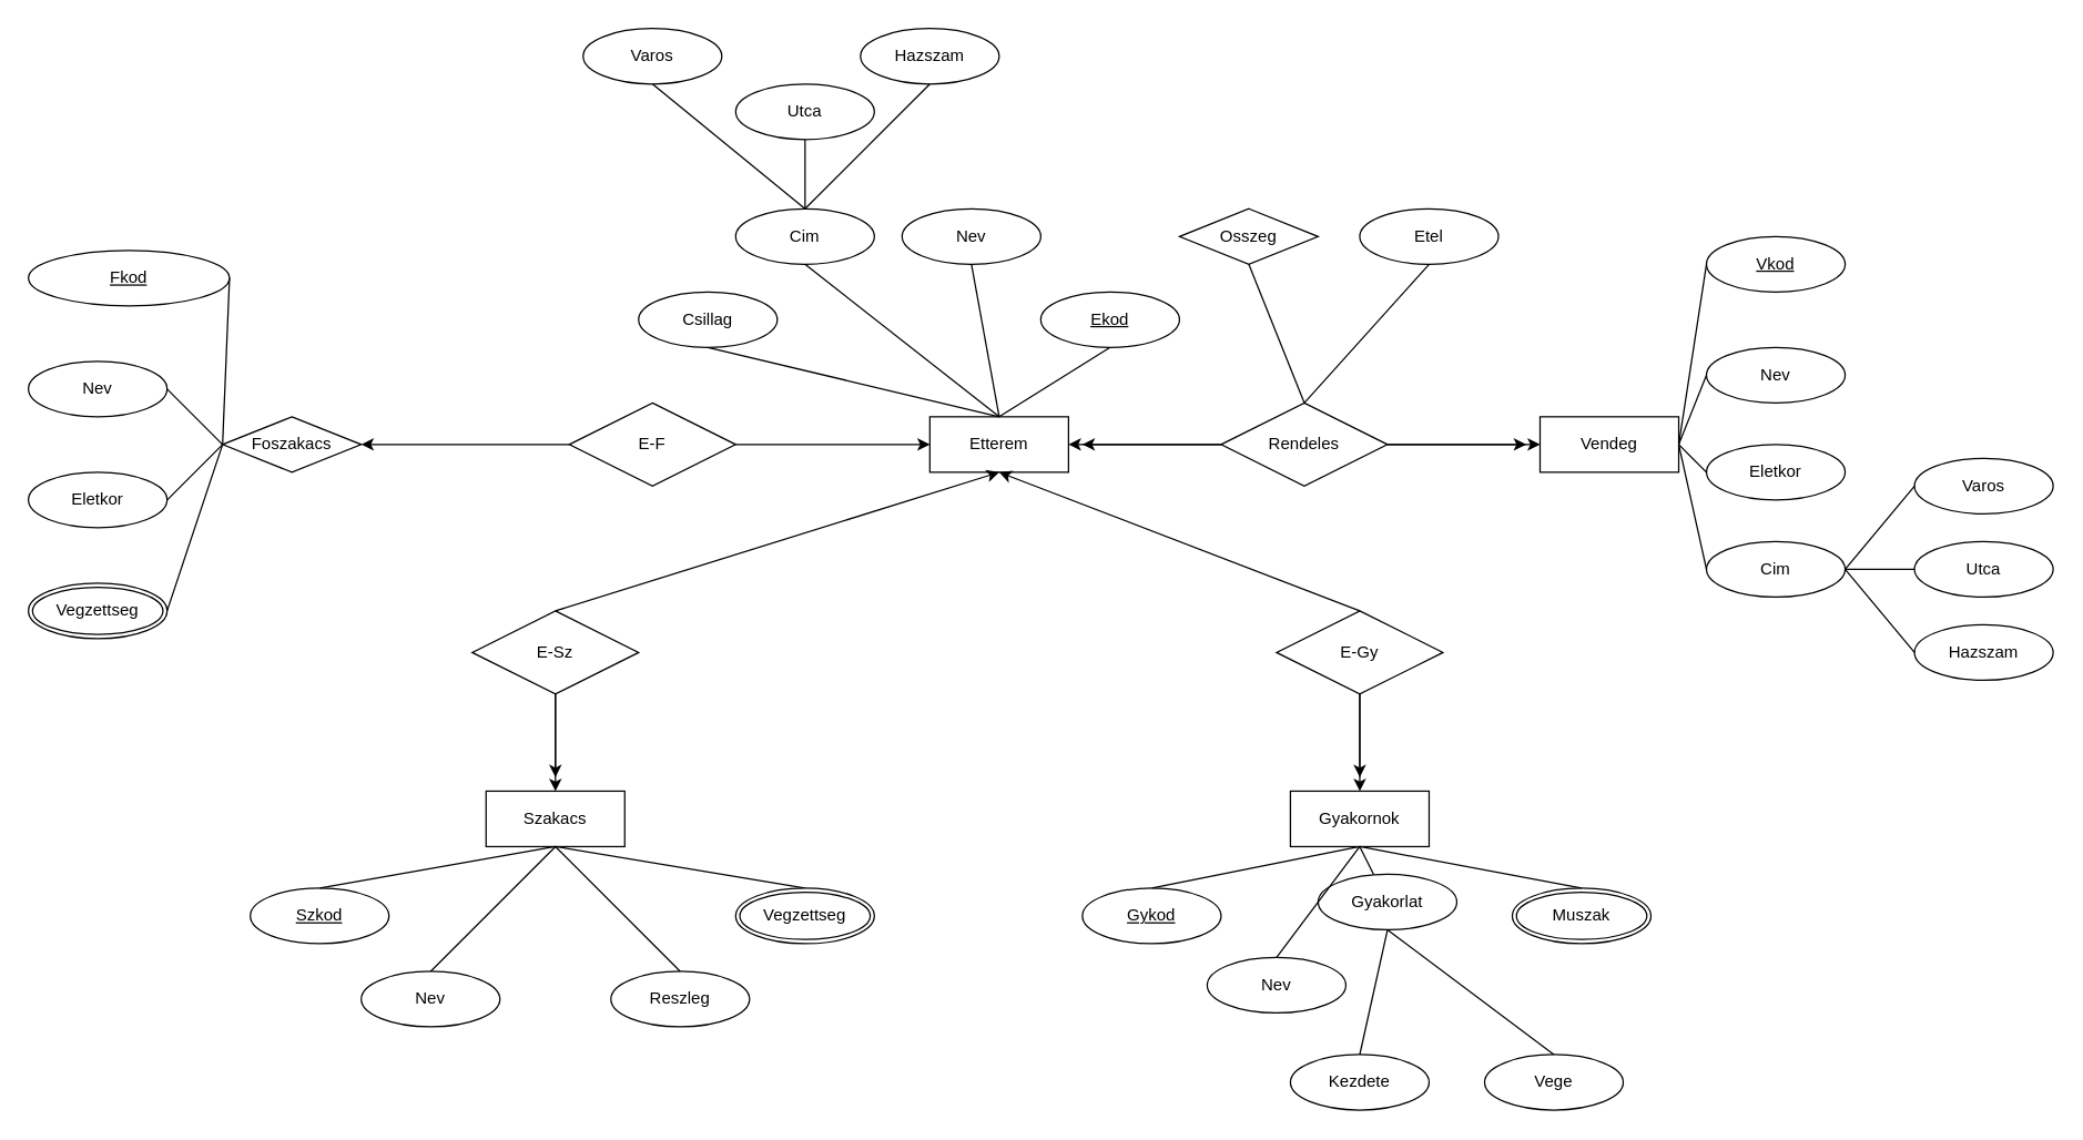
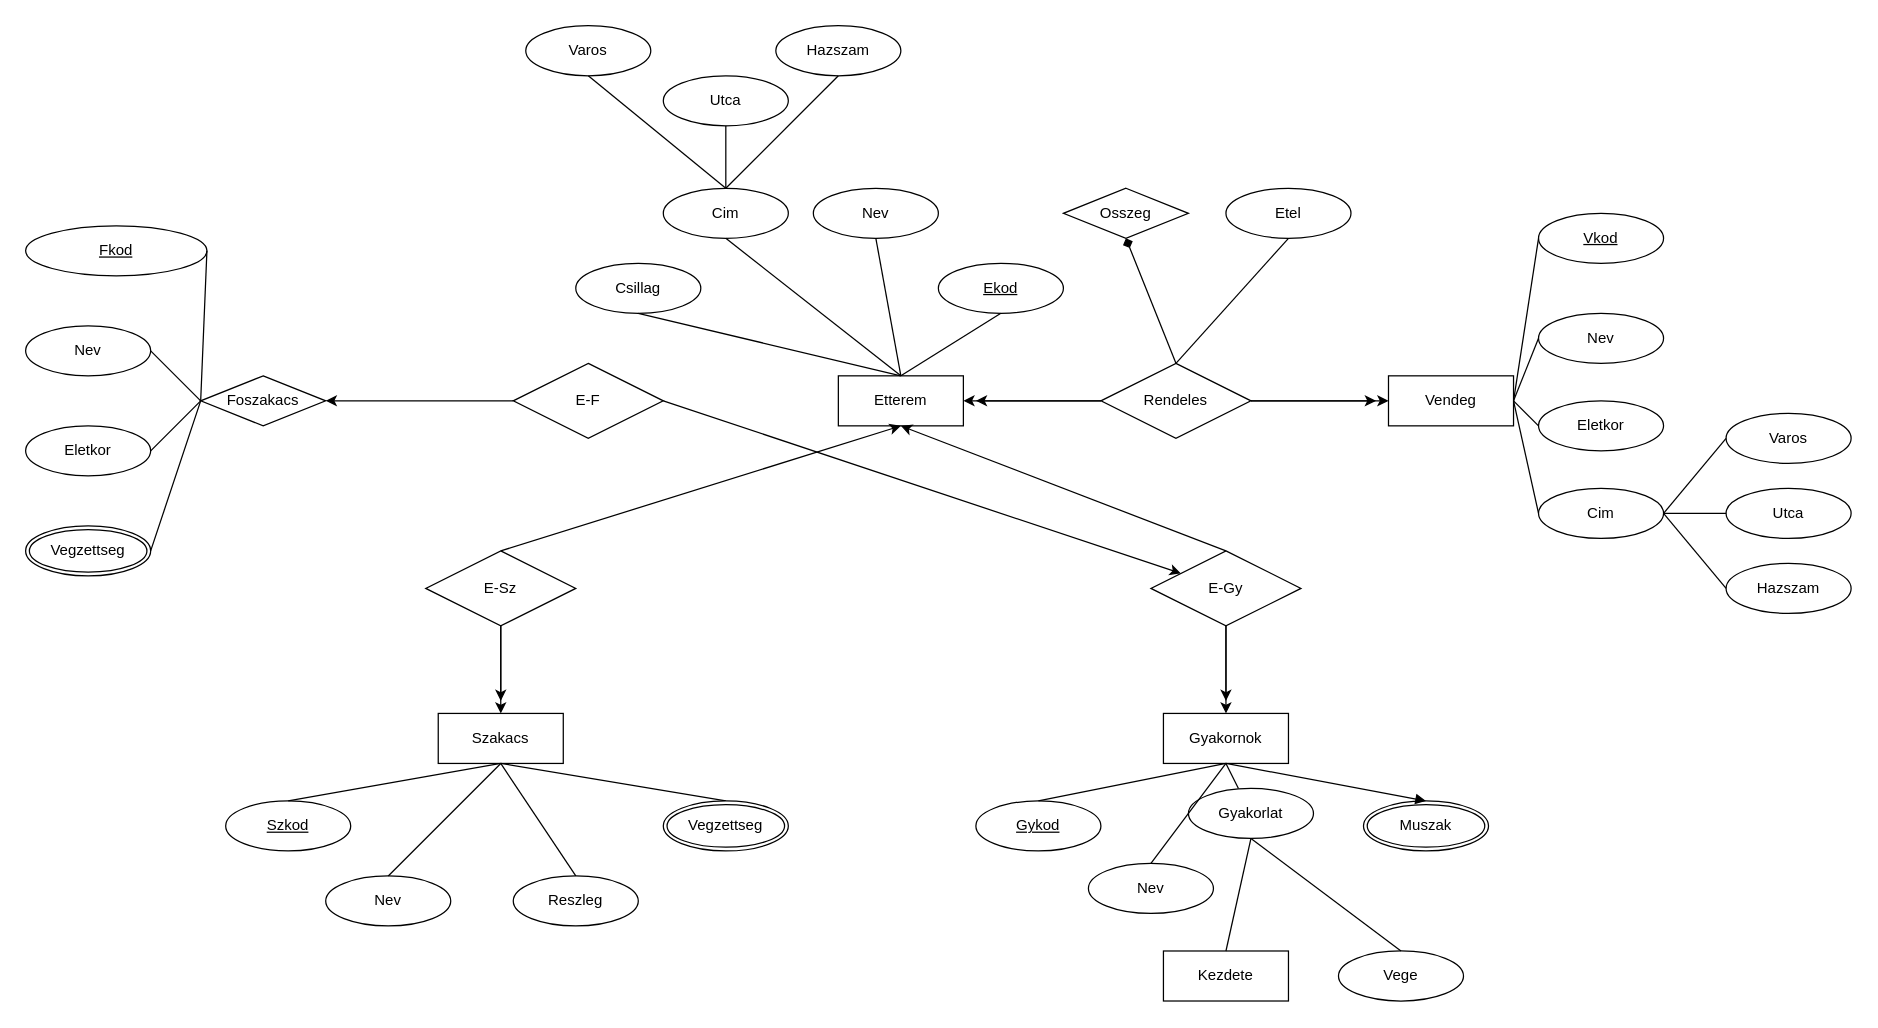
- <mxCell id="38" value="" style="endArrow=none;html=1;rounded=0;entryX=0.5;entryY=1;entryDx=0;entryDy=0;exitX=0.5;exitY=0;exitDx=0;exitDy=0;" edge="1" parent="1" source="11" target="36"><mxGeometry relative="1" as="geometry"><mxPoint x="660" y="360" as="sourcePoint" /><mxPoint x="820" y="360" as="targetPoint" /></mxGeometry></mxCell>
+ <mxCell id="38" value="" style="endArrow=diamond;html=1;rounded=0;entryX=0.5;entryY=1;entryDx=0;entryDy=0;exitX=0.5;exitY=0;exitDx=0;exitDy=0;" edge="1" parent="1" source="11" target="36"><mxGeometry relative="1" as="geometry"><mxPoint x="660" y="360" as="sourcePoint" /><mxPoint x="820" y="360" as="targetPoint" /></mxGeometry></mxCell>
- <mxCell id="76" value="" style="endArrow=classic;html=1;rounded=0;exitX=1;exitY=0.5;exitDx=0;exitDy=0;entryX=0;entryY=0.5;entryDx=0;entryDy=0;" edge="1" parent="1" source="12" target="5"><mxGeometry width="50" height="50" relative="1" as="geometry"><mxPoint x="710" y="390" as="sourcePoint" /><mxPoint x="760" y="340" as="targetPoint" /></mxGeometry></mxCell>
+ <mxCell id="76" value="" style="endArrow=classic;html=1;rounded=0;exitX=1;exitY=0.5;exitDx=0;exitDy=0;" edge="1" parent="1" source="12" target="8"><mxGeometry width="50" height="50" relative="1" as="geometry"><mxPoint x="710" y="390" as="sourcePoint" /><mxPoint x="760" y="340" as="targetPoint" /></mxGeometry></mxCell>
- <mxCell id="69" value="" style="endArrow=none;html=1;rounded=0;entryX=0.5;entryY=0;entryDx=0;entryDy=0;exitX=0.5;exitY=1;exitDx=0;exitDy=0;" edge="1" parent="1" source="2" target="63"><mxGeometry relative="1" as="geometry"><mxPoint x="660" y="360" as="sourcePoint" /><mxPoint x="820" y="360" as="targetPoint" /></mxGeometry></mxCell>
+ <mxCell id="69" value="" style="endArrow=block;html=1;rounded=0;entryX=0.5;entryY=0;entryDx=0;entryDy=0;exitX=0.5;exitY=1;exitDx=0;exitDy=0;" edge="1" parent="1" source="2" target="63"><mxGeometry relative="1" as="geometry"><mxPoint x="660" y="360" as="sourcePoint" /><mxPoint x="820" y="360" as="targetPoint" /></mxGeometry></mxCell>
- <mxCell id="57" value="Reszleg" style="ellipse;whiteSpace=wrap;html=1;align=center;" vertex="1" parent="1"><mxGeometry x="440" y="700" width="100" height="40" as="geometry" /></mxCell>
+ <mxCell id="57" value="Reszleg" style="ellipse;whiteSpace=wrap;html=1;align=center;" vertex="1" parent="1"><mxGeometry x="410" y="700" width="100" height="40" as="geometry" /></mxCell>
- <mxCell id="66" value="Kezdete" style="ellipse;whiteSpace=wrap;html=1;align=center;" vertex="1" parent="1"><mxGeometry x="930" y="760" width="100" height="40" as="geometry" /></mxCell>
+ <mxCell id="66" value="Kezdete" style="whiteSpace=wrap;html=1;align=center;rounded=0;" vertex="1" parent="1"><mxGeometry x="930" y="760" width="100" height="40" as="geometry" /></mxCell>
